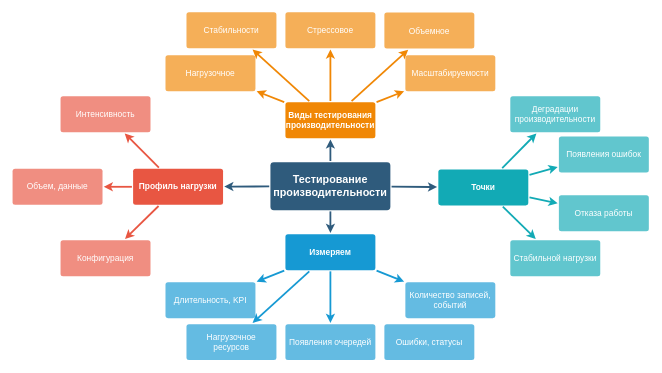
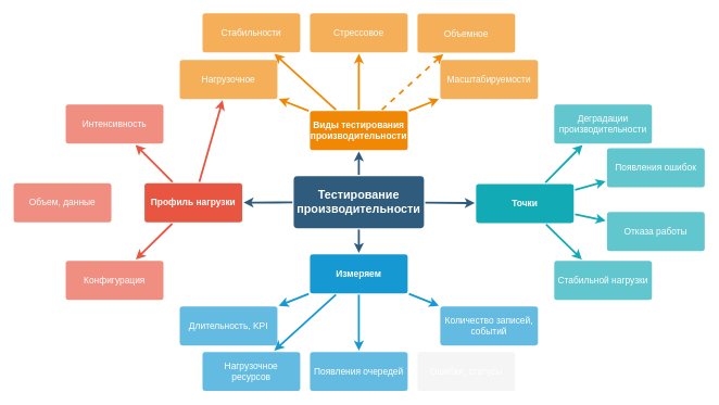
- <mxCell id="27" style="rounded=0;orthogonalLoop=1;jettySize=auto;html=1;strokeColor=#F08705;strokeWidth=3;" parent="18" source="19" target="26" edge="1"><mxGeometry relative="1" as="geometry" /></mxCell>
+ <mxCell id="27" style="rounded=0;orthogonalLoop=1;jettySize=auto;html=1;strokeColor=#F08705;strokeWidth=3;dashed=1;" parent="18" source="19" target="26" edge="1"><mxGeometry relative="1" as="geometry" /></mxCell>
- <mxCell id="35" value="" style="edgeStyle=none;rounded=1;jumpStyle=none;html=1;shadow=0;labelBackgroundColor=none;startArrow=none;startFill=0;jettySize=auto;orthogonalLoop=1;strokeColor=#E85642;strokeWidth=3;fontFamily=Helvetica;fontSize=14;fontColor=#FFFFFF;spacing=5;fontStyle=1;fillColor=#b0e3e6;" parent="30" source="31" target="34" edge="1"><mxGeometry relative="1" as="geometry" /></mxCell>
+ <mxCell id="35" value="" style="edgeStyle=none;rounded=1;jumpStyle=none;html=1;shadow=0;labelBackgroundColor=none;startArrow=none;startFill=0;jettySize=auto;orthogonalLoop=1;strokeColor=#E85642;strokeWidth=3;fontFamily=Helvetica;fontSize=14;fontColor=#FFFFFF;spacing=5;fontStyle=1;fillColor=#b0e3e6;" parent="30" source="31" target="24" edge="1"><mxGeometry relative="1" as="geometry" /></mxCell>
- <mxCell id="17" value="Ошибки, статусы" style="rounded=1;whiteSpace=wrap;html=1;shadow=0;labelBackgroundColor=none;strokeColor=none;strokeWidth=3;fillColor=#64bbe2;fontFamily=Helvetica;fontSize=14;fontColor=#FFFFFF;align=center;spacing=5;arcSize=7;perimeterSpacing=2;" parent="7" vertex="1"><mxGeometry x="365" y="150" width="150" height="60" as="geometry" /></mxCell>
+ <mxCell id="17" value="Ошибки, статусы" style="rounded=1;whiteSpace=wrap;html=1;shadow=0;labelBackgroundColor=none;strokeColor=none;strokeWidth=3;fillColor=#f5f5f5;fontFamily=Helvetica;fontSize=14;fontColor=#FFFFFF;align=center;spacing=5;arcSize=7;perimeterSpacing=2;" parent="7" vertex="1"><mxGeometry x="365" y="150" width="150" height="60" as="geometry" /></mxCell>
